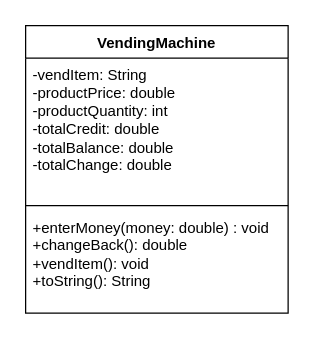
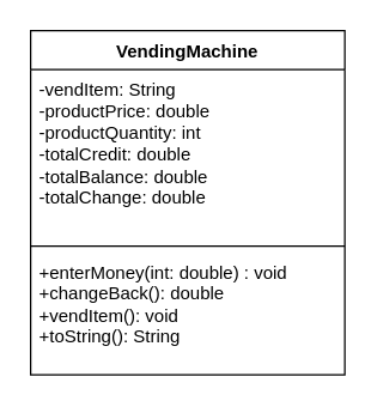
- <mxCell id="5" value="+enterMoney(money: double) : void&lt;br&gt;+changeBack(): double&lt;br&gt;+vendItem(): void&lt;br&gt;+toString(): String" style="text;strokeColor=none;fillColor=none;align=left;verticalAlign=top;spacingLeft=4;spacingRight=4;overflow=hidden;rotatable=0;points=[[0,0.5],[1,0.5]];portConstraint=eastwest;whiteSpace=wrap;html=1;" parent="2" vertex="1"><mxGeometry y="148" width="210" height="82" as="geometry" /></mxCell>
+ <mxCell id="5" value="+enterMoney(int: double) : void&lt;br&gt;+changeBack(): double&lt;br&gt;+vendItem(): void&lt;br&gt;+toString(): String" style="text;strokeColor=none;fillColor=none;align=left;verticalAlign=top;spacingLeft=4;spacingRight=4;overflow=hidden;rotatable=0;points=[[0,0.5],[1,0.5]];portConstraint=eastwest;whiteSpace=wrap;html=1;" parent="2" vertex="1"><mxGeometry y="148" width="210" height="82" as="geometry" /></mxCell>
